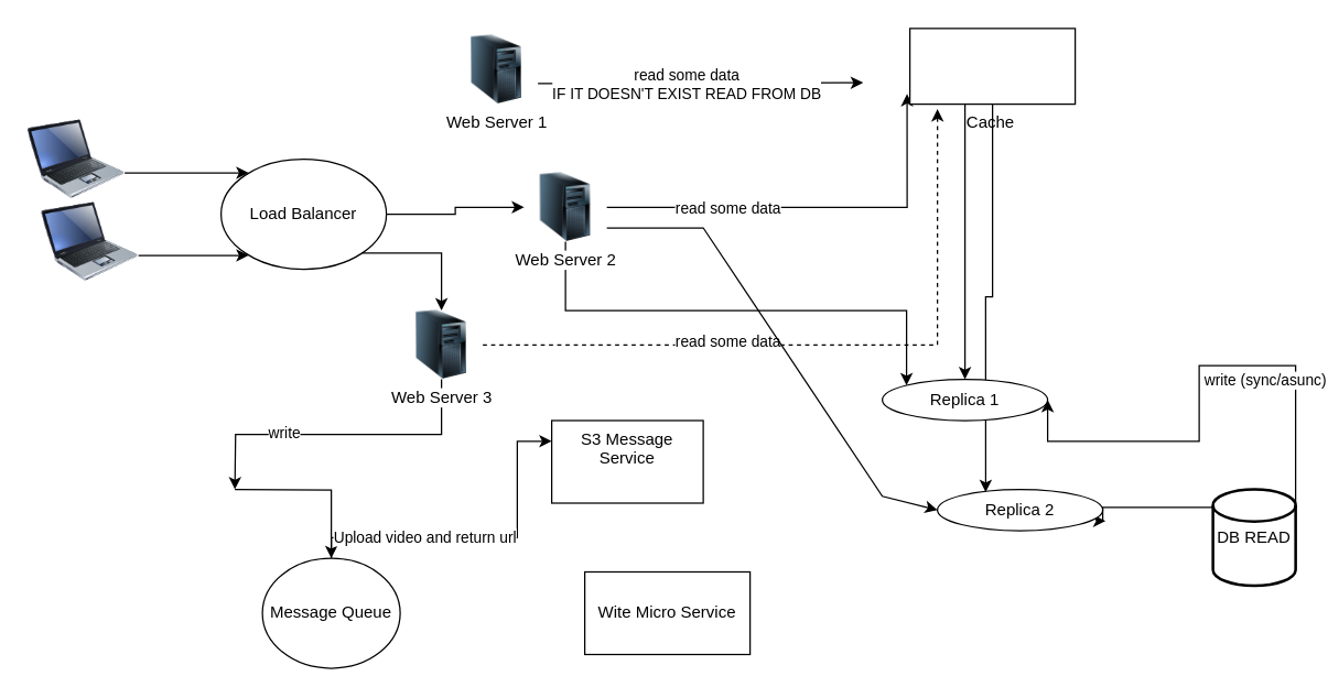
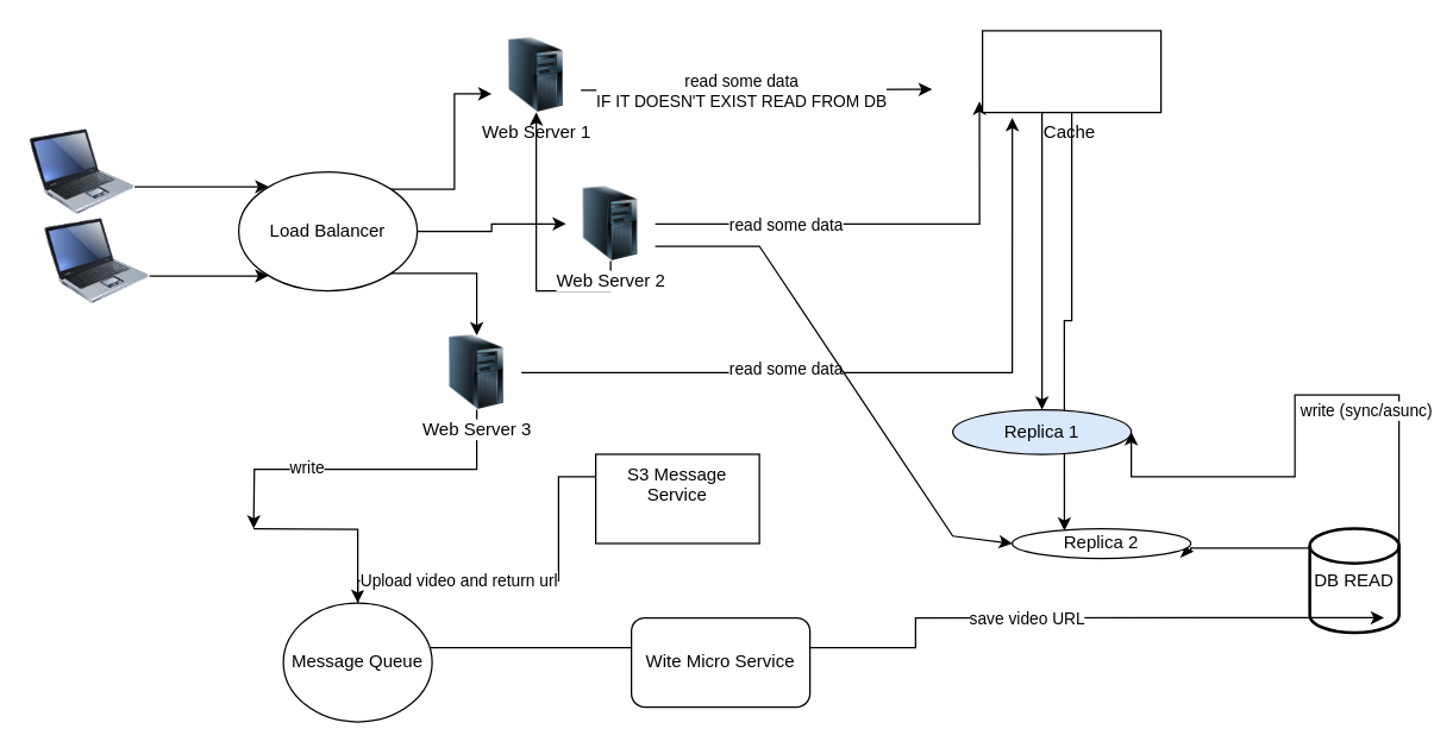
+ <mxCell id="10" style="edgeStyle=orthogonalEdgeStyle;rounded=0;orthogonalLoop=1;jettySize=auto;html=1;exitX=1;exitY=0;exitDx=0;exitDy=0;entryX=0;entryY=0.75;entryDx=0;entryDy=0;" parent="1" source="13" target="16" edge="1"><mxGeometry relative="1" as="geometry" /></mxCell>
- <mxCell id="21" style="edgeStyle=orthogonalEdgeStyle;rounded=0;orthogonalLoop=1;jettySize=auto;html=1;entryX=0.167;entryY=1.067;entryDx=0;entryDy=0;entryPerimeter=0;dashed=1;" parent="1" source="25" target="28" edge="1"><mxGeometry relative="1" as="geometry" /></mxCell>
+ <mxCell id="21" style="edgeStyle=orthogonalEdgeStyle;rounded=0;orthogonalLoop=1;jettySize=auto;html=1;entryX=0.167;entryY=1.067;entryDx=0;entryDy=0;entryPerimeter=0;" parent="1" source="25" target="28" edge="1"><mxGeometry relative="1" as="geometry" /></mxCell>
- <mxCell id="19" style="edgeStyle=orthogonalEdgeStyle;rounded=0;orthogonalLoop=1;jettySize=auto;html=1;exitX=0.5;exitY=1;exitDx=0;exitDy=0;entryX=0;entryY=0;entryDx=0;entryDy=0;" parent="1" source="20" target="32" edge="1"><mxGeometry relative="1" as="geometry" /></mxCell>
+ <mxCell id="19" style="edgeStyle=orthogonalEdgeStyle;rounded=0;orthogonalLoop=1;jettySize=auto;html=1;exitX=0.5;exitY=1;exitDx=0;exitDy=0;" parent="1" source="20" target="16" edge="1"><mxGeometry relative="1" as="geometry" /></mxCell>
- <mxCell id="32" value="Replica 1" style="ellipse;whiteSpace=wrap;html=1;" parent="1" vertex="1"><mxGeometry x="640" y="275" width="120" height="30" as="geometry" /></mxCell>
+ <mxCell id="32" value="Replica 1" style="ellipse;whiteSpace=wrap;html=1;fillColor=#dae8fc;" parent="1" vertex="1"><mxGeometry x="640" y="275" width="120" height="30" as="geometry" /></mxCell>
- <mxCell id="36" style="edgeStyle=orthogonalEdgeStyle;rounded=0;orthogonalLoop=1;jettySize=auto;html=1;entryX=0;entryY=0.25;entryDx=0;entryDy=0;" parent="1" source="38" target="30" edge="1"><mxGeometry relative="1" as="geometry"><mxPoint x="370" y="325" as="targetPoint" /><Array as="points"><mxPoint x="375" y="390" /><mxPoint x="375" y="320" /></Array></mxGeometry></mxCell>
+ <mxCell id="36" style="edgeStyle=orthogonalEdgeStyle;rounded=0;orthogonalLoop=1;jettySize=auto;html=1;entryX=0;entryY=0.25;entryDx=0;entryDy=0;endArrow=none;" parent="1" source="38" target="30" edge="1"><mxGeometry relative="1" as="geometry"><mxPoint x="370" y="325" as="targetPoint" /><Array as="points"><mxPoint x="375" y="390" /><mxPoint x="375" y="320" /></Array></mxGeometry></mxCell>
- <mxCell id="33" value="Replica 2" style="ellipse;whiteSpace=wrap;html=1;" parent="1" vertex="1"><mxGeometry x="680" y="355" width="120" height="30" as="geometry" /></mxCell>
+ <mxCell id="33" value="Replica 2" style="ellipse;whiteSpace=wrap;html=1;" parent="1" vertex="1"><mxGeometry x="680" y="355" width="120" height="20" as="geometry" /></mxCell>
+ <mxCell id="34" style="edgeStyle=orthogonalEdgeStyle;rounded=0;orthogonalLoop=1;jettySize=auto;html=1;entryX=0.833;entryY=0.857;entryDx=0;entryDy=0;entryPerimeter=0;" parent="1" source="38" target="5" edge="1"><mxGeometry relative="1" as="geometry"><Array as="points"><mxPoint x="615" y="435" /><mxPoint x="615" y="415" /></Array></mxGeometry></mxCell>
+ <mxCell id="35" value="save video URL" style="edgeLabel;html=1;align=center;verticalAlign=middle;resizable=0;points=[];" parent="34" vertex="1" connectable="0"><mxGeometry x="0.273" y="-1" relative="1" as="geometry"><mxPoint as="offset" /></mxGeometry></mxCell>
- <mxCell id="39" value="Wite Micro Service" style="whiteSpace=wrap;html=1;rounded=0;" parent="1" vertex="1"><mxGeometry x="424" y="415" width="120" height="60" as="geometry" /></mxCell>
+ <mxCell id="39" value="Wite Micro Service" style="rounded=1;whiteSpace=wrap;html=1;" parent="1" vertex="1"><mxGeometry x="424" y="415" width="120" height="60" as="geometry" /></mxCell>
